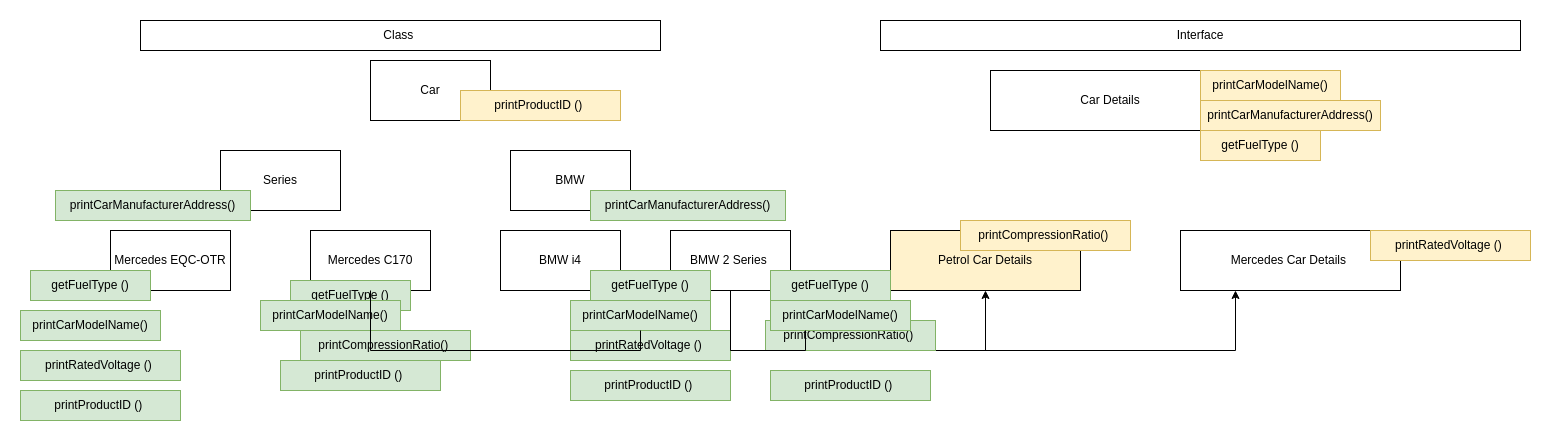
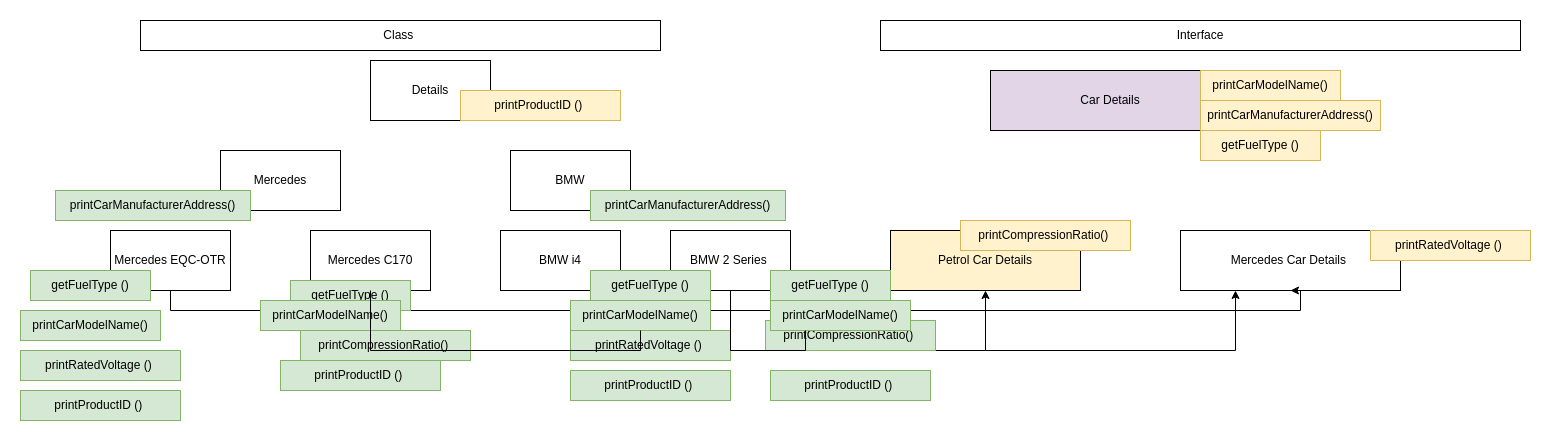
- <mxCell id="14" value="Car" style="rounded=0;whiteSpace=wrap;html=1;" parent="1" vertex="1"><mxGeometry x="370" y="60" width="120" height="60" as="geometry" /></mxCell>
+ <mxCell id="14" value="Details" style="rounded=0;whiteSpace=wrap;html=1;" parent="1" vertex="1"><mxGeometry x="370" y="60" width="120" height="60" as="geometry" /></mxCell>
- <mxCell id="4" value="Car Details" style="rounded=0;whiteSpace=wrap;html=1;" parent="1" vertex="1"><mxGeometry x="990" y="70" width="240" height="60" as="geometry" /></mxCell>
+ <mxCell id="4" value="Car Details" style="rounded=0;whiteSpace=wrap;html=1;fillColor=#e1d5e7;" parent="1" vertex="1"><mxGeometry x="990" y="70" width="240" height="60" as="geometry" /></mxCell>
- <mxCell id="12" value="Series" style="rounded=0;whiteSpace=wrap;html=1;" parent="1" vertex="1"><mxGeometry x="220" y="150" width="120" height="60" as="geometry" /></mxCell>
+ <mxCell id="12" value="Mercedes" style="rounded=0;whiteSpace=wrap;html=1;" parent="1" vertex="1"><mxGeometry x="220" y="150" width="120" height="60" as="geometry" /></mxCell>
+ <mxCell id="5" style="edgeStyle=orthogonalEdgeStyle;rounded=0;orthogonalLoop=1;jettySize=auto;html=1;exitX=0.5;exitY=1;exitDx=0;exitDy=0;entryX=0.5;entryY=1;entryDx=0;entryDy=0;" edge="1" parent="1" source="6" target="3"><mxGeometry relative="1" as="geometry"><mxPoint x="1300" y="300" as="targetPoint" /><Array as="points"><mxPoint x="170" y="310" /><mxPoint x="1300" y="310" /><mxPoint x="1300" y="290" /></Array></mxGeometry></mxCell>
